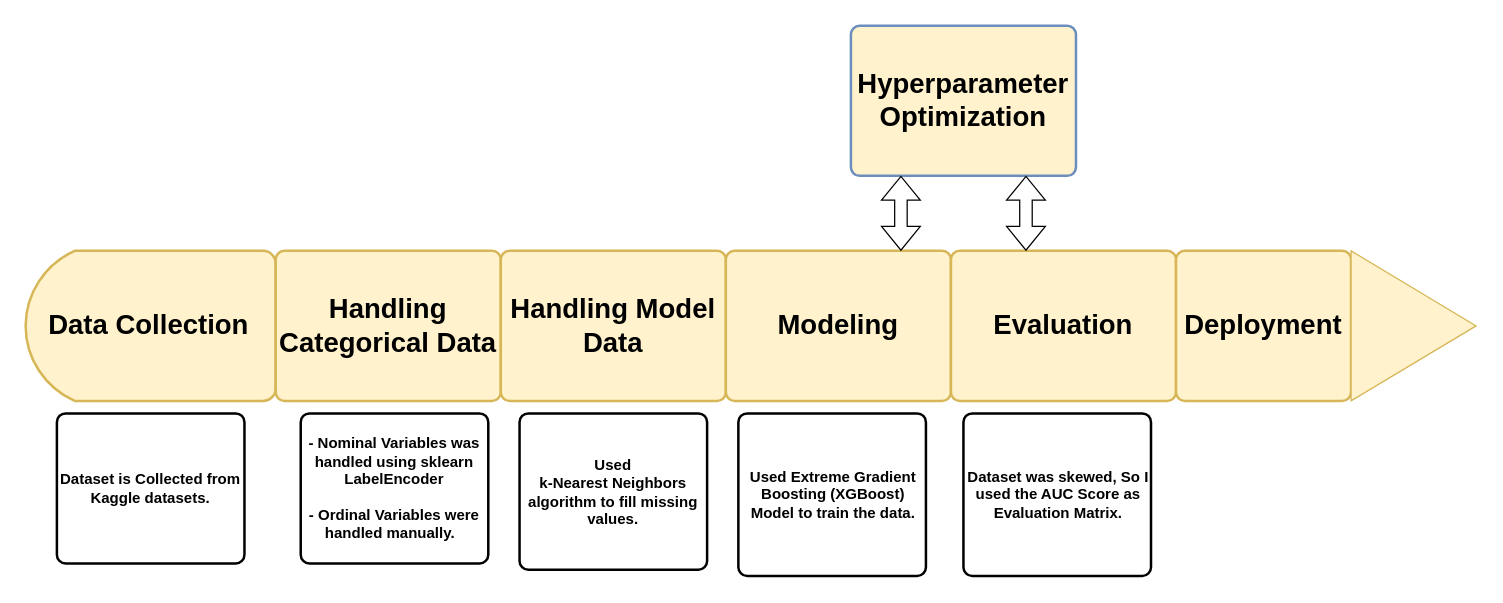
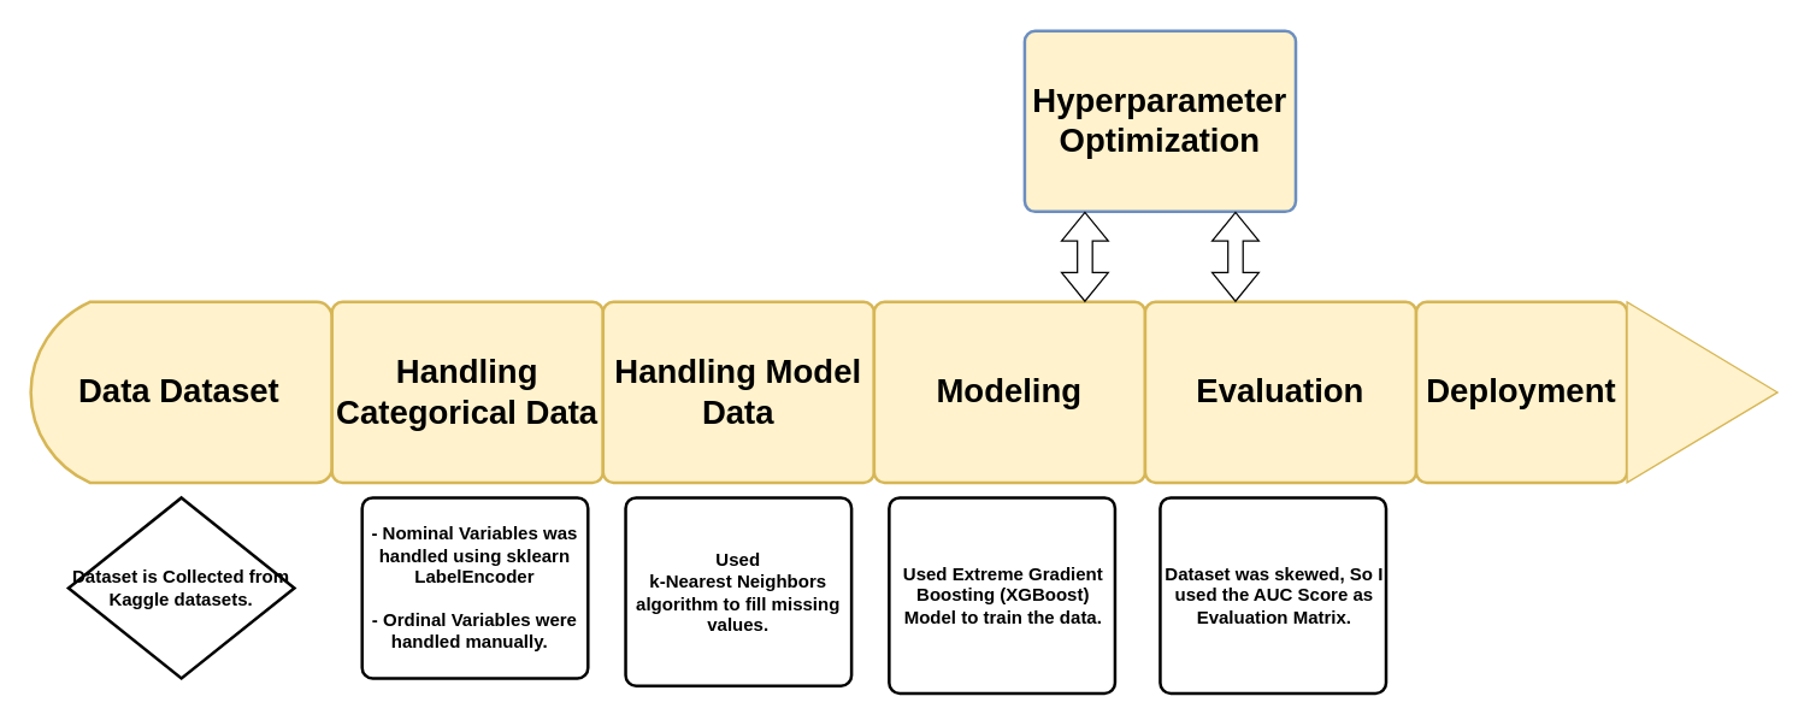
- <mxCell id="2" value="&lt;b&gt;Data Collection&lt;span style=&quot;font-size: 10px; text-align: left; background-color: initial;&quot;&gt;&amp;nbsp;&lt;/span&gt;&lt;/b&gt;" style="strokeWidth=2;html=1;shape=mxgraph.flowchart.delay;whiteSpace=wrap;rounded=0;glass=0;fontSize=22;fillColor=#fff2cc;direction=west;strokeColor=#d6b656;" vertex="1" parent="1"><mxGeometry x="20" y="200" width="200" height="120" as="geometry" /></mxCell>
+ <mxCell id="2" value="&lt;b&gt;Data Dataset&lt;span style=&quot;font-size: 10px; text-align: left; background-color: initial;&quot;&gt;&amp;nbsp;&lt;/span&gt;&lt;/b&gt;" style="strokeWidth=2;html=1;shape=mxgraph.flowchart.delay;whiteSpace=wrap;rounded=0;glass=0;fontSize=22;fillColor=#fff2cc;direction=west;strokeColor=#d6b656;" vertex="1" parent="1"><mxGeometry x="20" y="200" width="200" height="120" as="geometry" /></mxCell>
- <mxCell id="4" value="&lt;div style=&quot;&quot;&gt;&lt;b style=&quot;background-color: initial; font-size: 12px;&quot;&gt;Dataset is Collected from Kaggle datasets.&lt;/b&gt;&lt;br&gt;&lt;/div&gt;" style="rounded=1;whiteSpace=wrap;html=1;absoluteArcSize=1;arcSize=14;strokeWidth=2;glass=0;fontSize=10;align=center;" vertex="1" parent="1"><mxGeometry x="45" y="330" width="150" height="120" as="geometry" /></mxCell>
+ <mxCell id="4" value="&lt;div style=&quot;&quot;&gt;&lt;b style=&quot;background-color: initial; font-size: 12px;&quot;&gt;Dataset is Collected from Kaggle datasets.&lt;/b&gt;&lt;br&gt;&lt;/div&gt;" style="rhombus;whiteSpace=wrap;html=1;absoluteArcSize=1;arcSize=14;strokeWidth=2;glass=0;fontSize=10;align=center;" vertex="1" parent="1"><mxGeometry x="45" y="330" width="150" height="120" as="geometry" /></mxCell>
